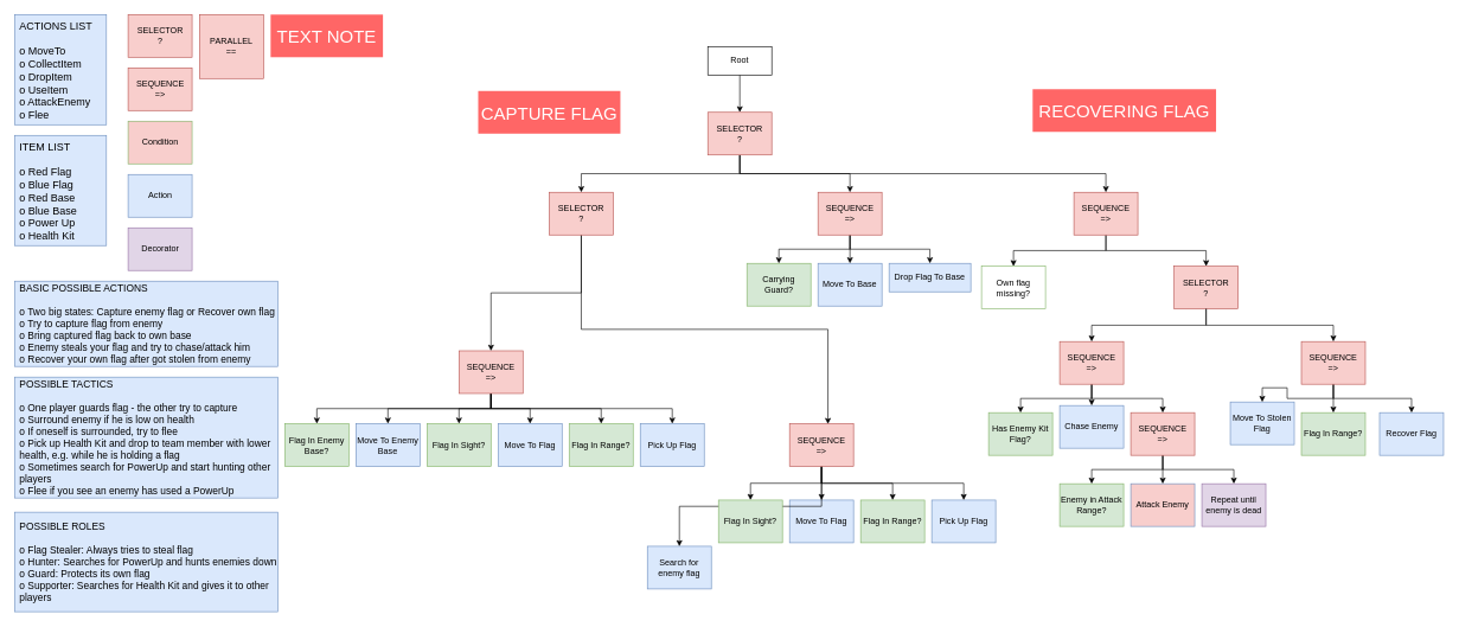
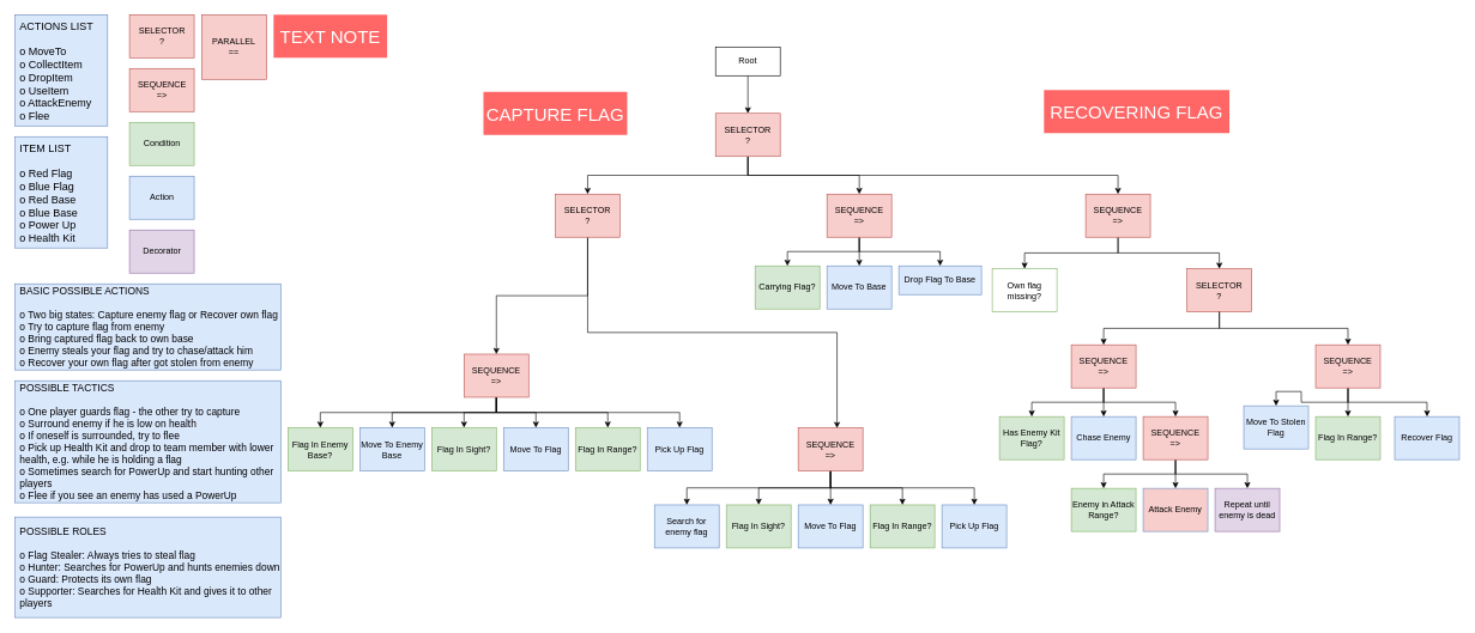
- <mxCell id="6" value="Condition" style="rounded=0;whiteSpace=wrap;html=1;labelBackgroundColor=none;fontSize=12;fillColor=#f8cecc;strokeColor=#82b366;" parent="1" vertex="1"><mxGeometry x="179.5" y="170" width="90" height="60" as="geometry" /></mxCell>
+ <mxCell id="6" value="Condition" style="rounded=0;whiteSpace=wrap;html=1;labelBackgroundColor=none;fontSize=12;fillColor=#d5e8d4;strokeColor=#82b366;" parent="1" vertex="1"><mxGeometry x="179.5" y="170" width="90" height="60" as="geometry" /></mxCell>
- <mxCell id="14" value="Carrying Guard?" style="rounded=0;whiteSpace=wrap;html=1;labelBackgroundColor=none;fontSize=12;fillColor=#d5e8d4;strokeColor=#82b366;" parent="1" vertex="1"><mxGeometry x="1050" y="370" width="90" height="60" as="geometry" /></mxCell>
+ <mxCell id="14" value="Carrying Flag?" style="rounded=0;whiteSpace=wrap;html=1;labelBackgroundColor=none;fontSize=12;fillColor=#d5e8d4;strokeColor=#82b366;" parent="1" vertex="1"><mxGeometry x="1050" y="370" width="90" height="60" as="geometry" /></mxCell>
- <mxCell id="48" value="Chase Enemy" style="rounded=0;whiteSpace=wrap;html=1;labelBackgroundColor=none;fontSize=12;fillColor=#dae8fc;strokeColor=#6c8ebf;" parent="1" vertex="1"><mxGeometry x="1490" y="570" width="90" height="60" as="geometry" /></mxCell>
+ <mxCell id="48" value="Chase Enemy" style="rounded=0;whiteSpace=wrap;html=1;labelBackgroundColor=none;fontSize=12;fillColor=#dae8fc;strokeColor=#6c8ebf;" parent="1" vertex="1"><mxGeometry x="1490" y="580" width="90" height="60" as="geometry" /></mxCell>
- <mxCell id="69" value="Search for enemy flag" style="rounded=0;whiteSpace=wrap;html=1;labelBackgroundColor=none;fontSize=12;fillColor=#dae8fc;strokeColor=#6c8ebf;" vertex="1" parent="1"><mxGeometry x="910" y="768" width="90" height="60" as="geometry" /></mxCell>
+ <mxCell id="69" value="Search for enemy flag" style="rounded=0;whiteSpace=wrap;html=1;labelBackgroundColor=none;fontSize=12;fillColor=#dae8fc;strokeColor=#6c8ebf;" vertex="1" parent="1"><mxGeometry x="910" y="703" width="90" height="60" as="geometry" /></mxCell>
